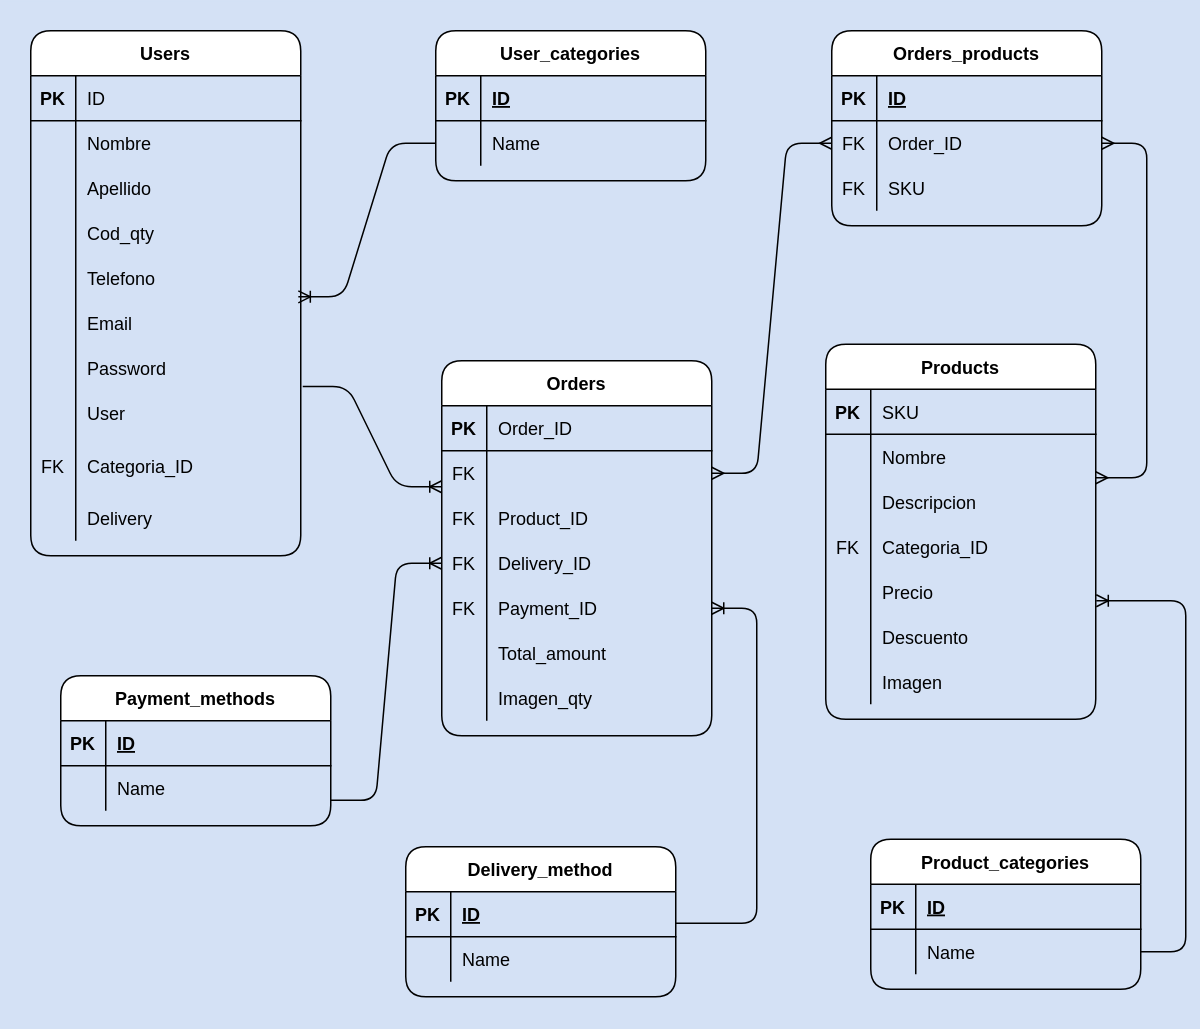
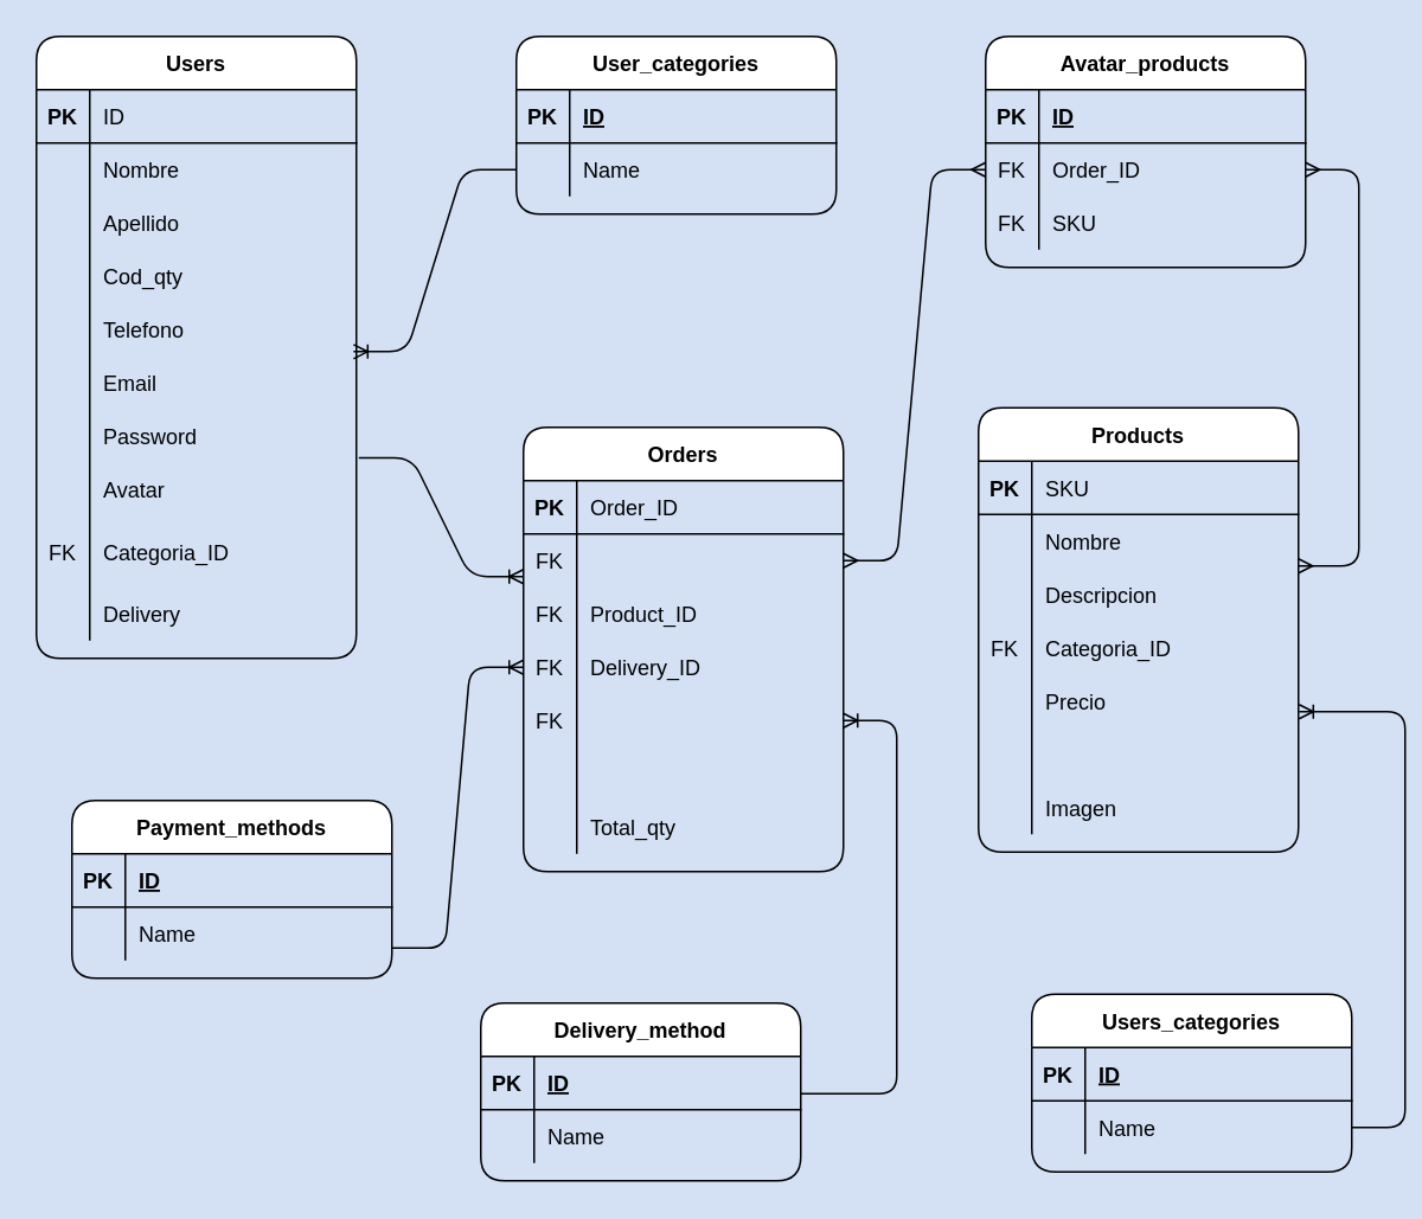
- <mxCell id="110" value="Orders_products" style="shape=table;startSize=30;container=1;collapsible=1;childLayout=tableLayout;fixedRows=1;rowLines=0;fontStyle=1;align=center;resizeLast=1;rounded=1;" vertex="1" parent="1"><mxGeometry x="554" y="20" width="180" height="130" as="geometry" /></mxCell>
+ <mxCell id="110" value="Avatar_products" style="shape=table;startSize=30;container=1;collapsible=1;childLayout=tableLayout;fixedRows=1;rowLines=0;fontStyle=1;align=center;resizeLast=1;rounded=1;" vertex="1" parent="1"><mxGeometry x="554" y="20" width="180" height="130" as="geometry" /></mxCell>
- <mxCell id="26" value="User" style="shape=partialRectangle;connectable=0;fillColor=none;top=0;left=0;bottom=0;right=0;align=left;spacingLeft=6;overflow=hidden;rounded=1;" parent="24" vertex="1"><mxGeometry x="30" width="150" height="30" as="geometry"><mxRectangle width="150" height="30" as="alternateBounds" /></mxGeometry></mxCell>
+ <mxCell id="26" value="Avatar" style="shape=partialRectangle;connectable=0;fillColor=none;top=0;left=0;bottom=0;right=0;align=left;spacingLeft=6;overflow=hidden;rounded=1;" parent="24" vertex="1"><mxGeometry x="30" width="150" height="30" as="geometry"><mxRectangle width="150" height="30" as="alternateBounds" /></mxGeometry></mxCell>
- <mxCell id="77" value="Payment_ID" style="shape=partialRectangle;connectable=0;fillColor=none;top=0;left=0;bottom=0;right=0;align=left;spacingLeft=6;overflow=hidden;rounded=1;" parent="75" vertex="1"><mxGeometry x="30" width="150" height="30" as="geometry"><mxRectangle width="150" height="30" as="alternateBounds" /></mxGeometry></mxCell>
- <mxCell id="59" value="Descuento" style="shape=partialRectangle;connectable=0;fillColor=none;top=0;left=0;bottom=0;right=0;align=left;spacingLeft=6;overflow=hidden;rounded=1;" parent="57" vertex="1"><mxGeometry x="30" width="150" height="30" as="geometry"><mxRectangle width="150" height="30" as="alternateBounds" /></mxGeometry></mxCell>
- <mxCell id="80" value="Total_amount" style="shape=partialRectangle;connectable=0;fillColor=none;top=0;left=0;bottom=0;right=0;align=left;spacingLeft=6;overflow=hidden;rounded=1;" parent="78" vertex="1"><mxGeometry x="30" width="150" height="30" as="geometry"><mxRectangle width="150" height="30" as="alternateBounds" /></mxGeometry></mxCell>
- <mxCell id="83" value="Imagen_qty" style="shape=partialRectangle;connectable=0;fillColor=none;top=0;left=0;bottom=0;right=0;align=left;spacingLeft=6;overflow=hidden;rounded=1;" parent="81" vertex="1"><mxGeometry x="30" width="150" height="30" as="geometry"><mxRectangle width="150" height="30" as="alternateBounds" /></mxGeometry></mxCell>
+ <mxCell id="83" value="Total_qty" style="shape=partialRectangle;connectable=0;fillColor=none;top=0;left=0;bottom=0;right=0;align=left;spacingLeft=6;overflow=hidden;rounded=1;" parent="81" vertex="1"><mxGeometry x="30" width="150" height="30" as="geometry"><mxRectangle width="150" height="30" as="alternateBounds" /></mxGeometry></mxCell>
- <mxCell id="101" value="Product_categories" style="shape=table;startSize=30;container=1;collapsible=1;childLayout=tableLayout;fixedRows=1;rowLines=0;fontStyle=1;align=center;resizeLast=1;rounded=1;" parent="1" vertex="1"><mxGeometry x="580" y="559" width="180" height="100" as="geometry" /></mxCell>
+ <mxCell id="101" value="Users_categories" style="shape=table;startSize=30;container=1;collapsible=1;childLayout=tableLayout;fixedRows=1;rowLines=0;fontStyle=1;align=center;resizeLast=1;rounded=1;" parent="1" vertex="1"><mxGeometry x="580" y="559" width="180" height="100" as="geometry" /></mxCell>
